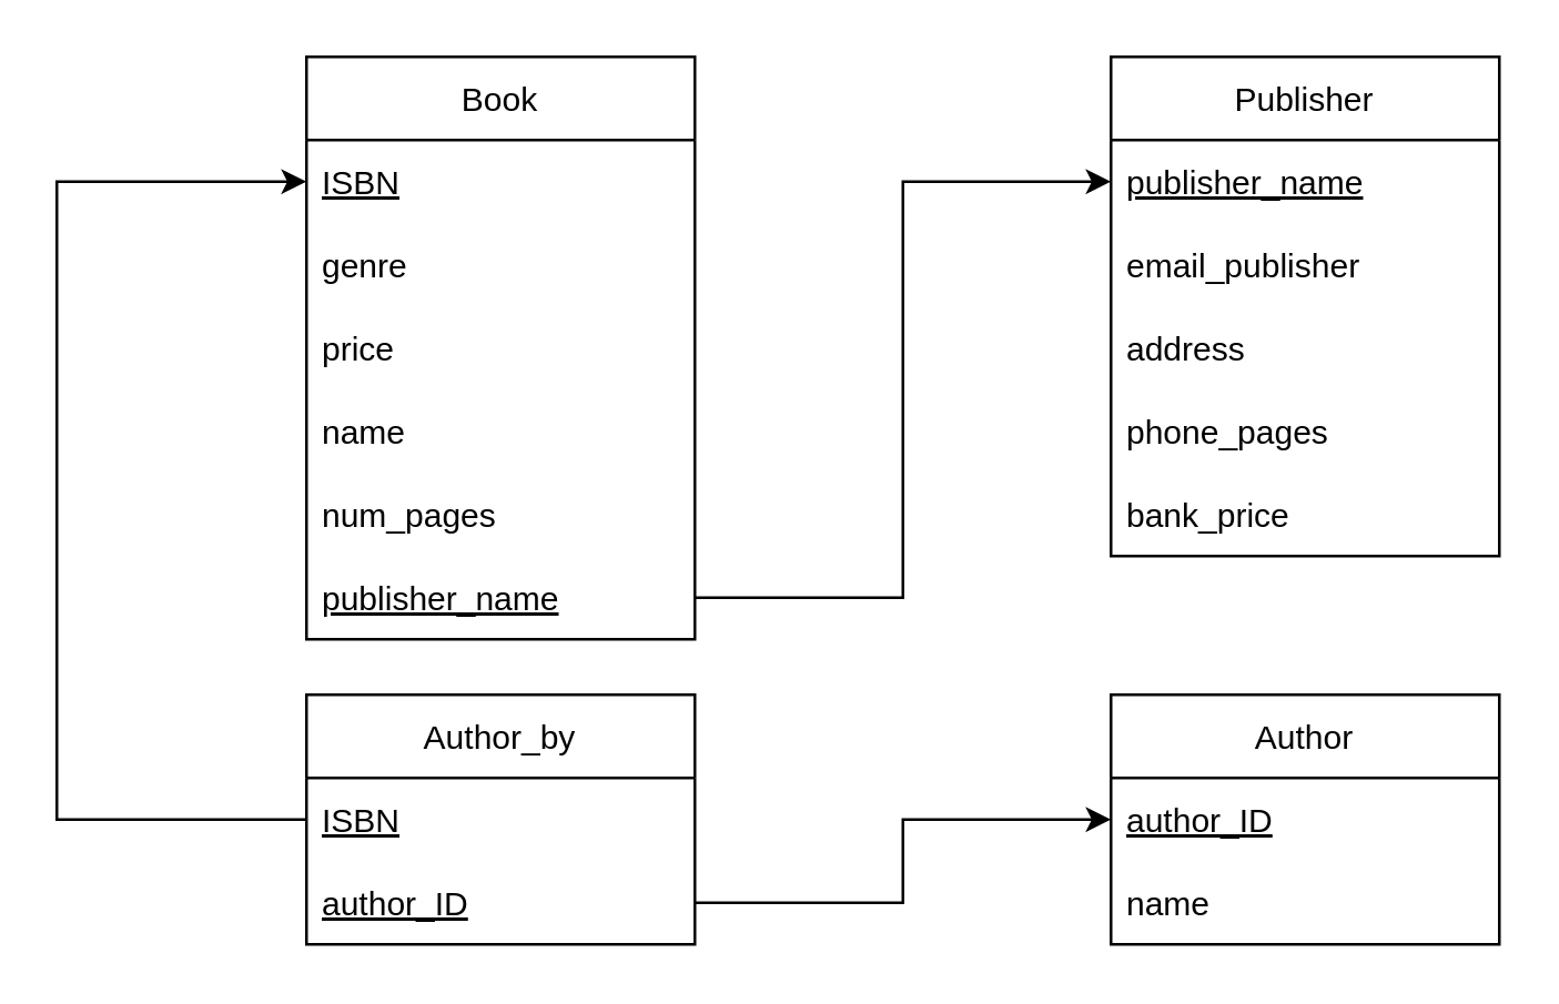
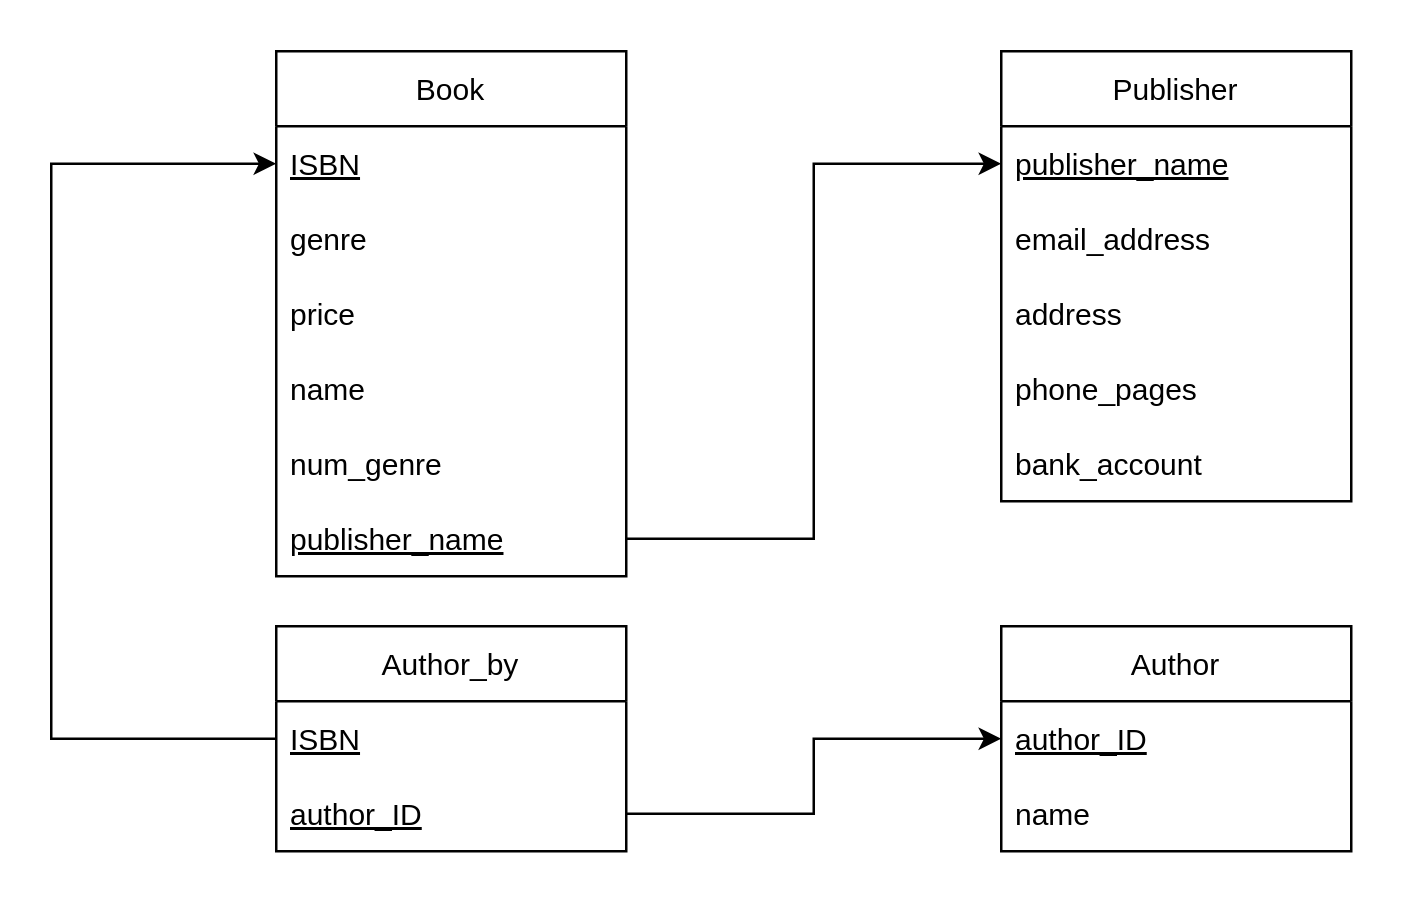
- <mxCell id="19" value="email_publisher" style="text;strokeColor=none;fillColor=none;align=left;verticalAlign=middle;spacingLeft=4;spacingRight=4;overflow=hidden;points=[[0,0.5],[1,0.5]];portConstraint=eastwest;rotatable=0;fontStyle=0" vertex="1" parent="17"><mxGeometry y="60" width="140" height="30" as="geometry" /></mxCell>
+ <mxCell id="19" value="email_address" style="text;strokeColor=none;fillColor=none;align=left;verticalAlign=middle;spacingLeft=4;spacingRight=4;overflow=hidden;points=[[0,0.5],[1,0.5]];portConstraint=eastwest;rotatable=0;fontStyle=0" vertex="1" parent="17"><mxGeometry y="60" width="140" height="30" as="geometry" /></mxCell>
- <mxCell id="14" value="num_pages" style="text;strokeColor=none;fillColor=none;align=left;verticalAlign=middle;spacingLeft=4;spacingRight=4;overflow=hidden;points=[[0,0.5],[1,0.5]];portConstraint=eastwest;rotatable=0;fontStyle=0" vertex="1" parent="9"><mxGeometry y="150" width="140" height="30" as="geometry" /></mxCell>
+ <mxCell id="14" value="num_genre" style="text;strokeColor=none;fillColor=none;align=left;verticalAlign=middle;spacingLeft=4;spacingRight=4;overflow=hidden;points=[[0,0.5],[1,0.5]];portConstraint=eastwest;rotatable=0;fontStyle=0" vertex="1" parent="9"><mxGeometry y="150" width="140" height="30" as="geometry" /></mxCell>
- <mxCell id="22" value="bank_price" style="text;strokeColor=none;fillColor=none;align=left;verticalAlign=middle;spacingLeft=4;spacingRight=4;overflow=hidden;points=[[0,0.5],[1,0.5]];portConstraint=eastwest;rotatable=0;fontStyle=0" vertex="1" parent="17"><mxGeometry y="150" width="140" height="30" as="geometry" /></mxCell>
+ <mxCell id="22" value="bank_account" style="text;strokeColor=none;fillColor=none;align=left;verticalAlign=middle;spacingLeft=4;spacingRight=4;overflow=hidden;points=[[0,0.5],[1,0.5]];portConstraint=eastwest;rotatable=0;fontStyle=0" vertex="1" parent="17"><mxGeometry y="150" width="140" height="30" as="geometry" /></mxCell>
